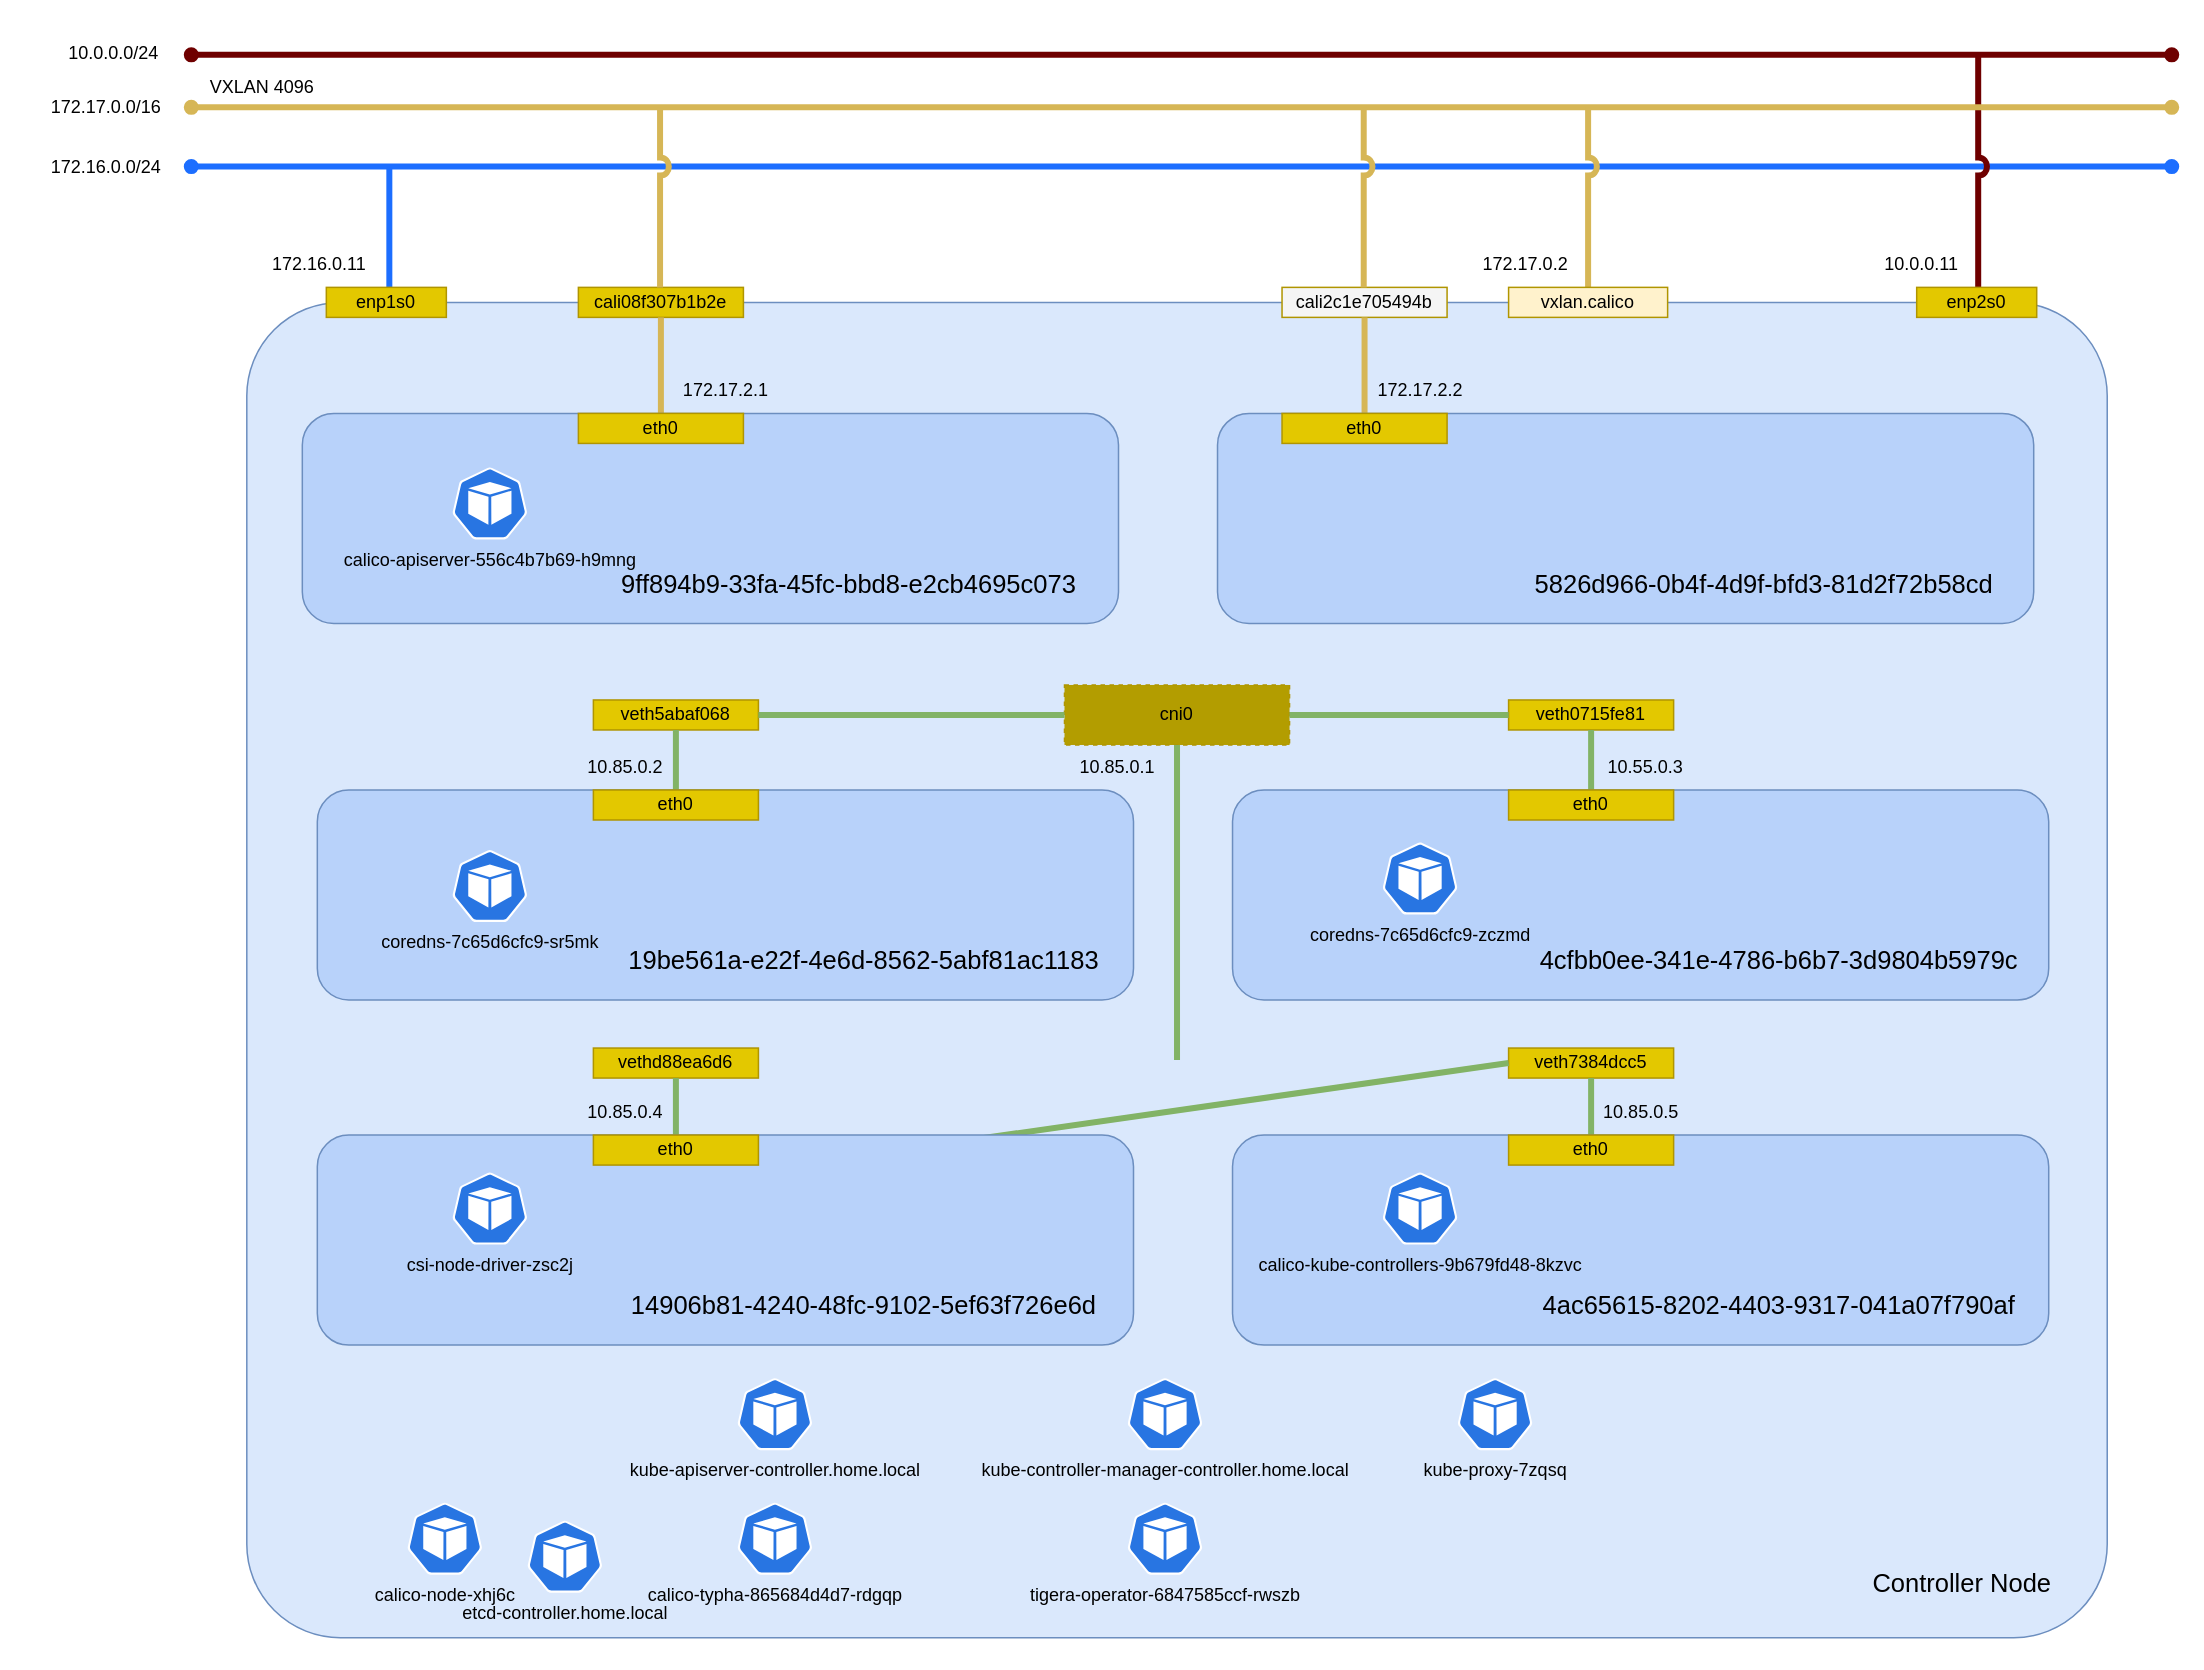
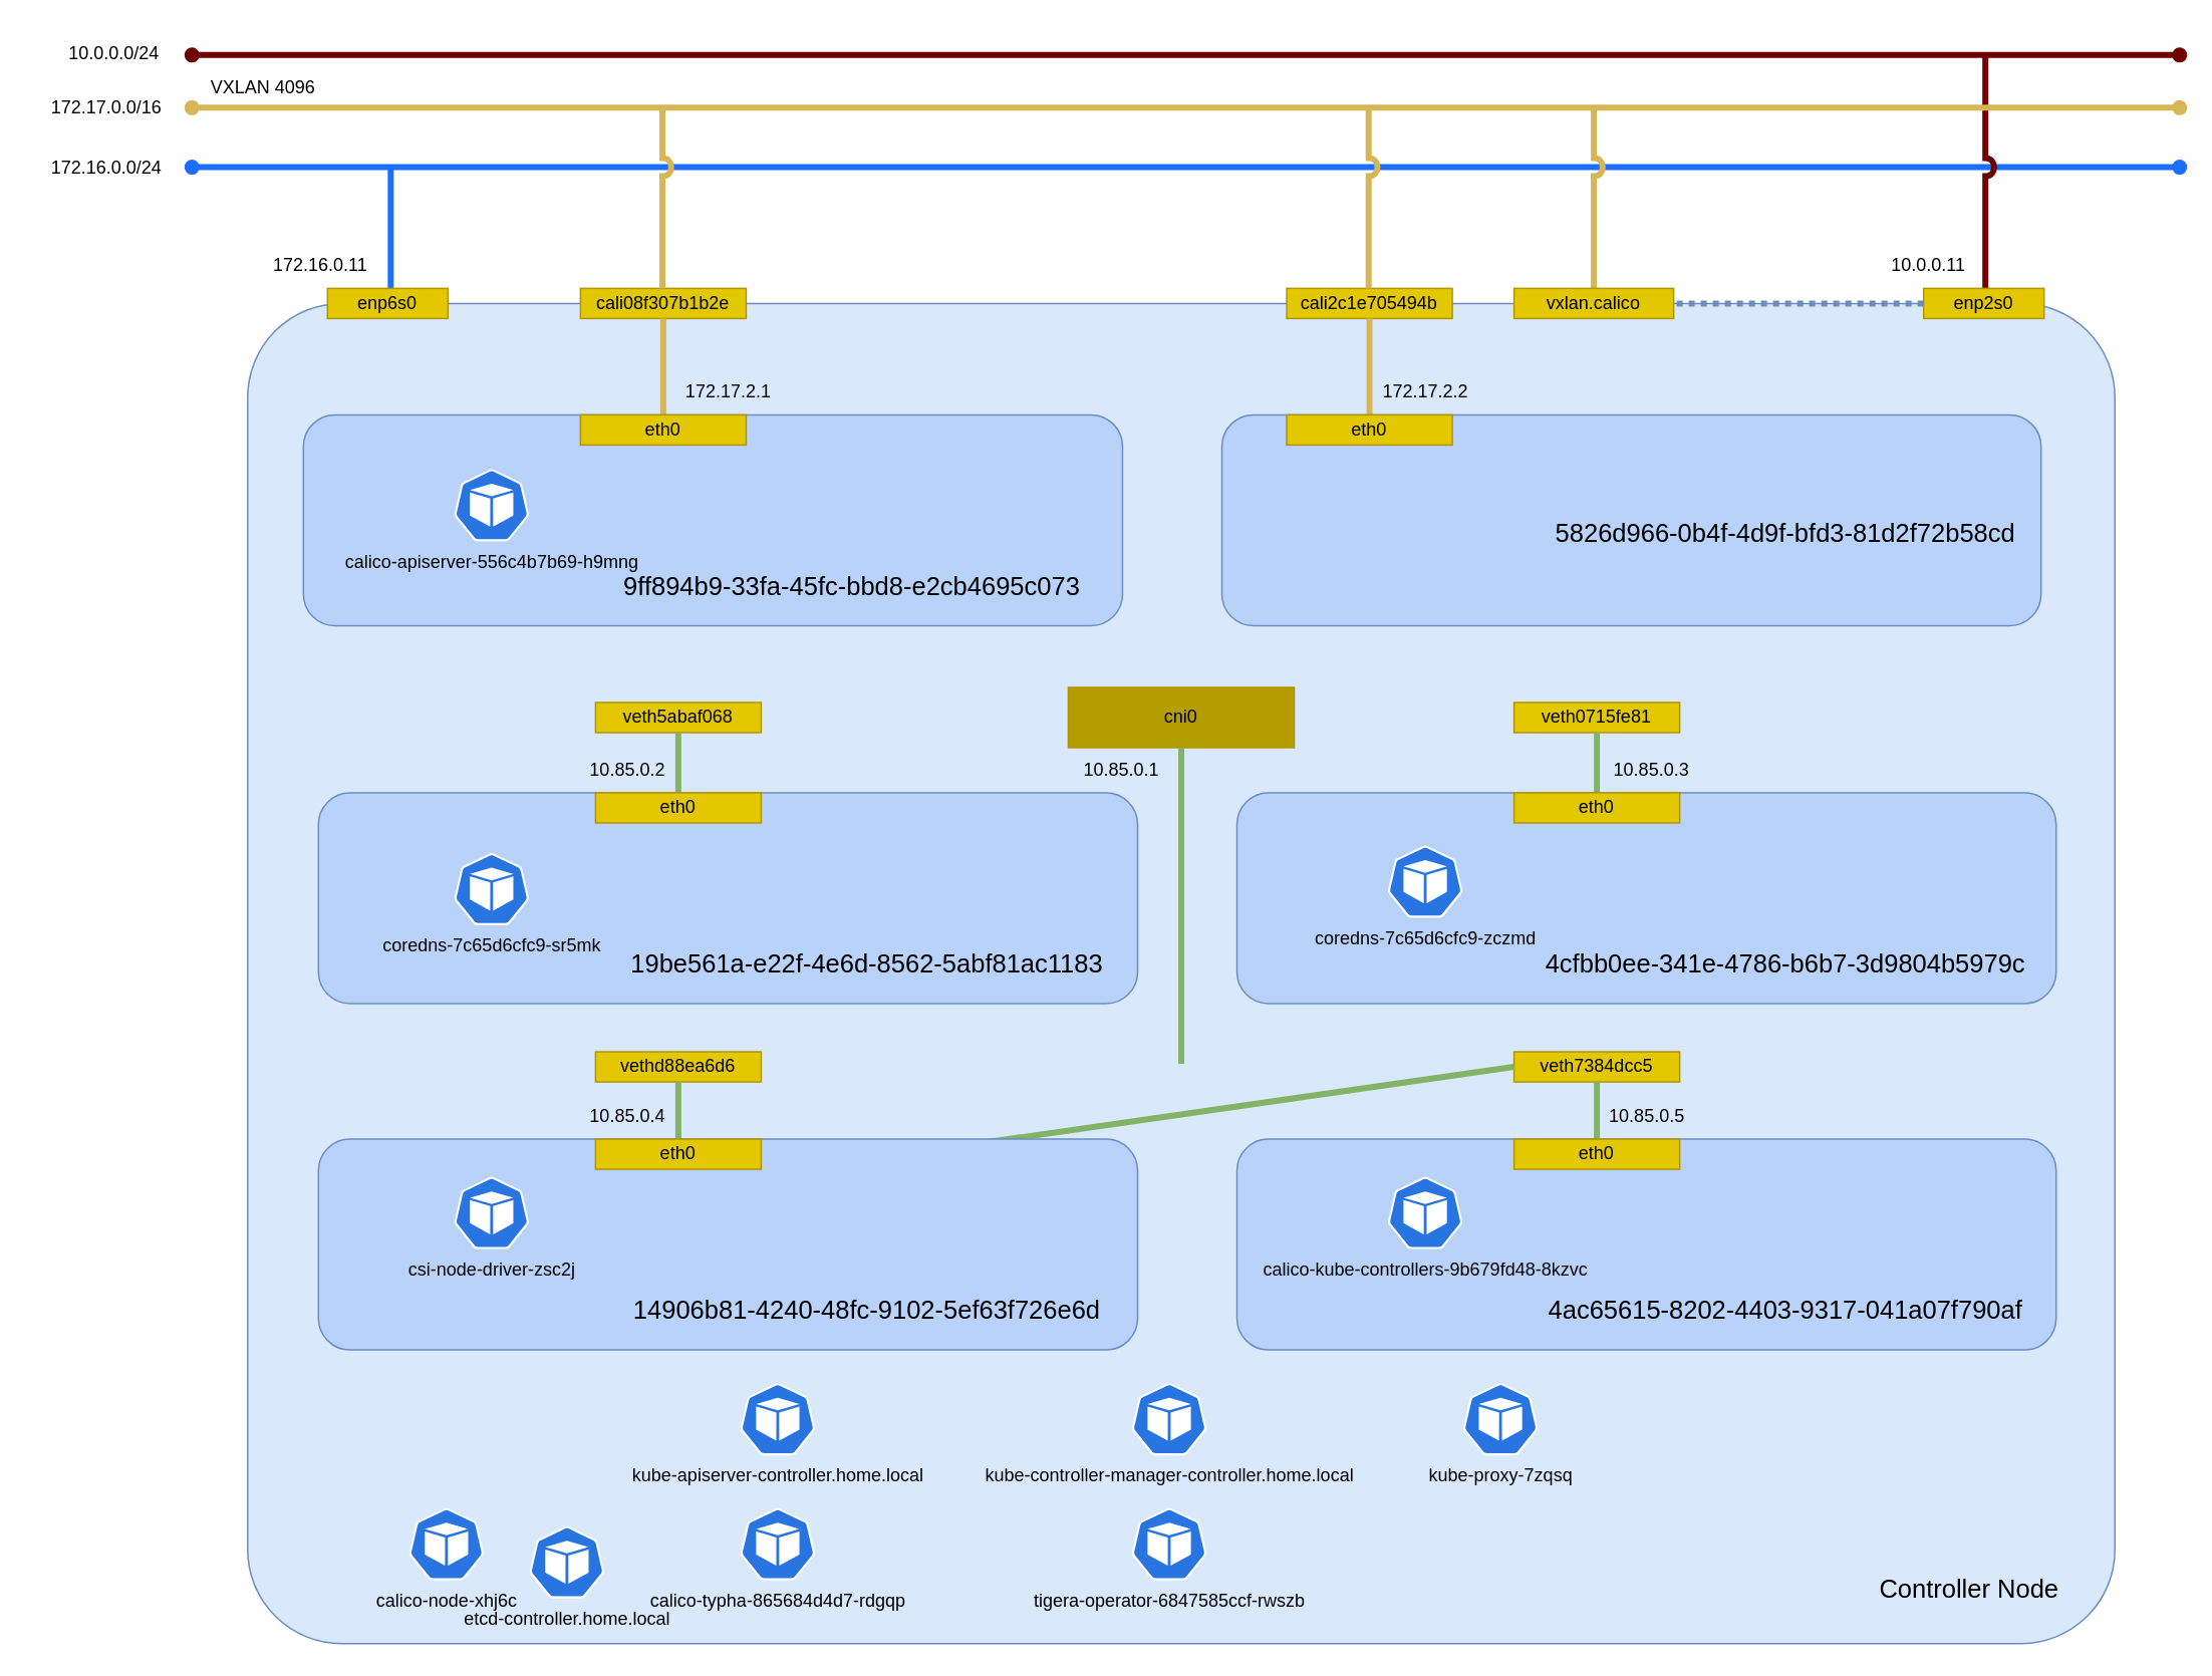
- <mxCell id="39" value="172.17.0.2" style="text;html=1;align=center;verticalAlign=middle;resizable=0;points=[];autosize=1;strokeColor=none;fillColor=none;" vertex="1" parent="12"><mxGeometry x="976" y="161" width="80" height="30" as="geometry" /></mxCell>
- <mxCell id="14" value="enp1s0" style="rounded=0;whiteSpace=wrap;html=1;fillColor=#e3c800;fontColor=#000000;strokeColor=#B09500;" parent="12" vertex="1"><mxGeometry x="217" y="191" width="80" height="20" as="geometry" /></mxCell>
+ <mxCell id="14" value="enp6s0" style="rounded=0;whiteSpace=wrap;html=1;fillColor=#e3c800;fontColor=#000000;strokeColor=#B09500;" parent="12" vertex="1"><mxGeometry x="217" y="191" width="80" height="20" as="geometry" /></mxCell>
- <mxCell id="34" value="cali2c1e705494b" style="rounded=0;whiteSpace=wrap;html=1;fillColor=#f5f5f5;fontColor=#000000;strokeColor=#B09500;" vertex="1" parent="12"><mxGeometry x="854" y="191" width="110" height="20" as="geometry" /></mxCell>
+ <mxCell id="34" value="cali2c1e705494b" style="rounded=0;whiteSpace=wrap;html=1;fillColor=#e3c800;fontColor=#000000;strokeColor=#B09500;" vertex="1" parent="12"><mxGeometry x="854" y="191" width="110" height="20" as="geometry" /></mxCell>
- <mxCell id="37" value="vxlan.calico" style="rounded=0;whiteSpace=wrap;html=1;fillColor=#fff2cc;fontColor=#000000;strokeColor=#B09500;" vertex="1" parent="12"><mxGeometry x="1005" y="191" width="106" height="20" as="geometry" /></mxCell>
+ <mxCell id="37" value="vxlan.calico" style="rounded=0;whiteSpace=wrap;html=1;fillColor=#e3c800;fontColor=#000000;strokeColor=#B09500;" vertex="1" parent="12"><mxGeometry x="1005" y="191" width="106" height="20" as="geometry" /></mxCell>
+ <mxCell id="38" value="" style="endArrow=none;html=1;rounded=0;startArrow=none;startFill=0;endFill=0;strokeWidth=4;fillColor=#dae8fc;strokeColor=#6c8ebf;jumpStyle=arc;entryX=1;entryY=0.5;entryDx=0;entryDy=0;exitX=0;exitY=0.5;exitDx=0;exitDy=0;dashed=1;dashPattern=1 1;" edge="1" parent="12" source="16" target="37"><mxGeometry width="50" height="50" relative="1" as="geometry"><mxPoint x="1015" y="261" as="sourcePoint" /><mxPoint x="869" y="261" as="targetPoint" /></mxGeometry></mxCell>
- <mxCell id="61" value="&lt;font style=&quot;font-size: 17px;&quot;&gt;5826d966-0b4f-4d9f-bfd3-81d2f72b58cd&lt;/font&gt;" style="text;html=1;align=center;verticalAlign=middle;resizable=0;points=[];autosize=1;strokeColor=none;fillColor=none;" vertex="1" parent="42"><mxGeometry x="1010" y="375" width="330" height="30" as="geometry" /></mxCell>
+ <mxCell id="61" value="&lt;font style=&quot;font-size: 17px;&quot;&gt;5826d966-0b4f-4d9f-bfd3-81d2f72b58cd&lt;/font&gt;" style="text;html=1;align=center;verticalAlign=middle;resizable=0;points=[];autosize=1;strokeColor=none;fillColor=none;" vertex="1" parent="42"><mxGeometry x="1020" y="340" width="330" height="30" as="geometry" /></mxCell>
- <mxCell id="25" value="" style="endArrow=none;html=1;rounded=0;startArrow=none;startFill=0;endFill=0;strokeWidth=4;fillColor=#d5e8d4;strokeColor=#82b366;jumpStyle=arc;entryX=1;entryY=0.5;entryDx=0;entryDy=0;exitX=0;exitY=0.5;exitDx=0;exitDy=0;" parent="12" source="19" target="20" edge="1"><mxGeometry width="50" height="50" relative="1" as="geometry"><mxPoint x="1015" y="486" as="sourcePoint" /><mxPoint x="869" y="486" as="targetPoint" /></mxGeometry></mxCell>
- <mxCell id="19" value="cni0" style="rounded=0;whiteSpace=wrap;html=1;fillColor=#B39D00;fontColor=#000000;strokeColor=#B09500;dashed=1;" parent="12" vertex="1"><mxGeometry x="709" y="456" width="150" height="40" as="geometry" /></mxCell>
+ <mxCell id="19" value="cni0" style="rounded=0;whiteSpace=wrap;html=1;fillColor=#B39D00;fontColor=#000000;strokeColor=#B09500;" parent="12" vertex="1"><mxGeometry x="709" y="456" width="150" height="40" as="geometry" /></mxCell>
- <mxCell id="24" value="" style="endArrow=none;html=1;rounded=0;startArrow=none;startFill=0;endFill=0;strokeWidth=4;fillColor=#d5e8d4;strokeColor=#82b366;jumpStyle=arc;entryX=1;entryY=0.5;entryDx=0;entryDy=0;exitX=0;exitY=0.5;exitDx=0;exitDy=0;" parent="12" source="21" target="19" edge="1"><mxGeometry width="50" height="50" relative="1" as="geometry"><mxPoint x="1070" y="496" as="sourcePoint" /><mxPoint x="1070" y="576" as="targetPoint" /></mxGeometry></mxCell>
- <mxCell id="49" value="10.55.0.3" style="text;html=1;align=center;verticalAlign=middle;resizable=0;points=[];autosize=1;strokeColor=none;fillColor=none;" parent="42" vertex="1"><mxGeometry x="1061" y="496" width="70" height="30" as="geometry" /></mxCell>
+ <mxCell id="49" value="10.85.0.3" style="text;html=1;align=center;verticalAlign=middle;resizable=0;points=[];autosize=1;strokeColor=none;fillColor=none;" parent="42" vertex="1"><mxGeometry x="1061" y="496" width="70" height="30" as="geometry" /></mxCell>
